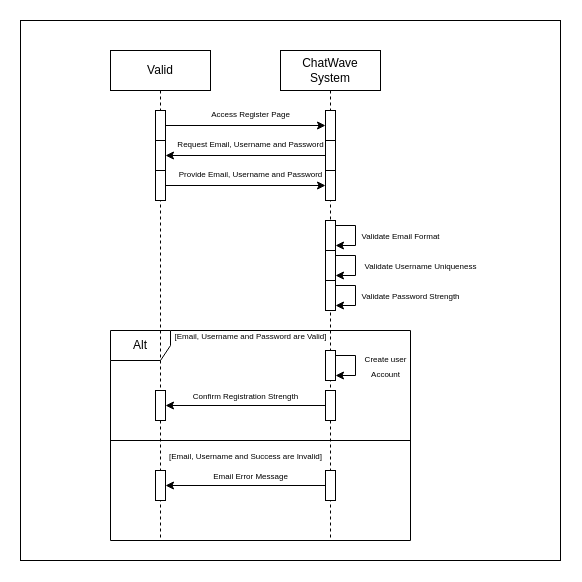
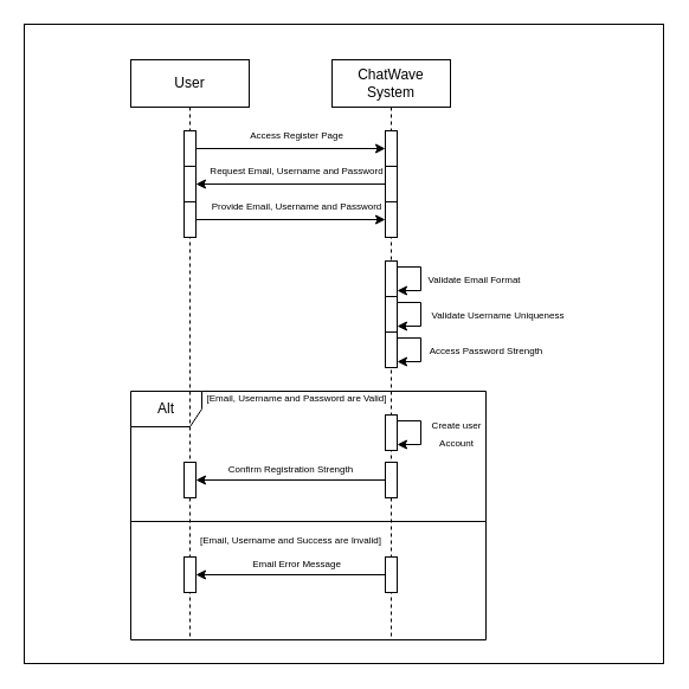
- <mxCell id="4" value="Valid" style="shape=umlLifeline;perimeter=lifelinePerimeter;whiteSpace=wrap;html=1;container=1;dropTarget=0;collapsible=0;recursiveResize=0;outlineConnect=0;portConstraint=eastwest;newEdgeStyle={&quot;edgeStyle&quot;:&quot;elbowEdgeStyle&quot;,&quot;elbow&quot;:&quot;vertical&quot;,&quot;curved&quot;:0,&quot;rounded&quot;:0};" vertex="1" parent="1"><mxGeometry x="110" y="50" width="100" height="490" as="geometry" /></mxCell>
+ <mxCell id="4" value="User" style="shape=umlLifeline;perimeter=lifelinePerimeter;whiteSpace=wrap;html=1;container=1;dropTarget=0;collapsible=0;recursiveResize=0;outlineConnect=0;portConstraint=eastwest;newEdgeStyle={&quot;edgeStyle&quot;:&quot;elbowEdgeStyle&quot;,&quot;elbow&quot;:&quot;vertical&quot;,&quot;curved&quot;:0,&quot;rounded&quot;:0};" vertex="1" parent="1"><mxGeometry x="110" y="50" width="100" height="490" as="geometry" /></mxCell>
- <mxCell id="32" value="&lt;span style=&quot;font-size: 8px;&quot;&gt;Validate Password Strength&lt;/span&gt;" style="text;html=1;align=center;verticalAlign=middle;resizable=0;points=[];autosize=1;strokeColor=none;fillColor=none;" vertex="1" parent="1"><mxGeometry x="350" y="280" width="120" height="30" as="geometry" /></mxCell>
+ <mxCell id="32" value="&lt;span style=&quot;font-size: 8px;&quot;&gt;Access Password Strength&lt;/span&gt;" style="text;html=1;align=center;verticalAlign=middle;resizable=0;points=[];autosize=1;strokeColor=none;fillColor=none;" vertex="1" parent="1"><mxGeometry x="350" y="280" width="120" height="30" as="geometry" /></mxCell>
